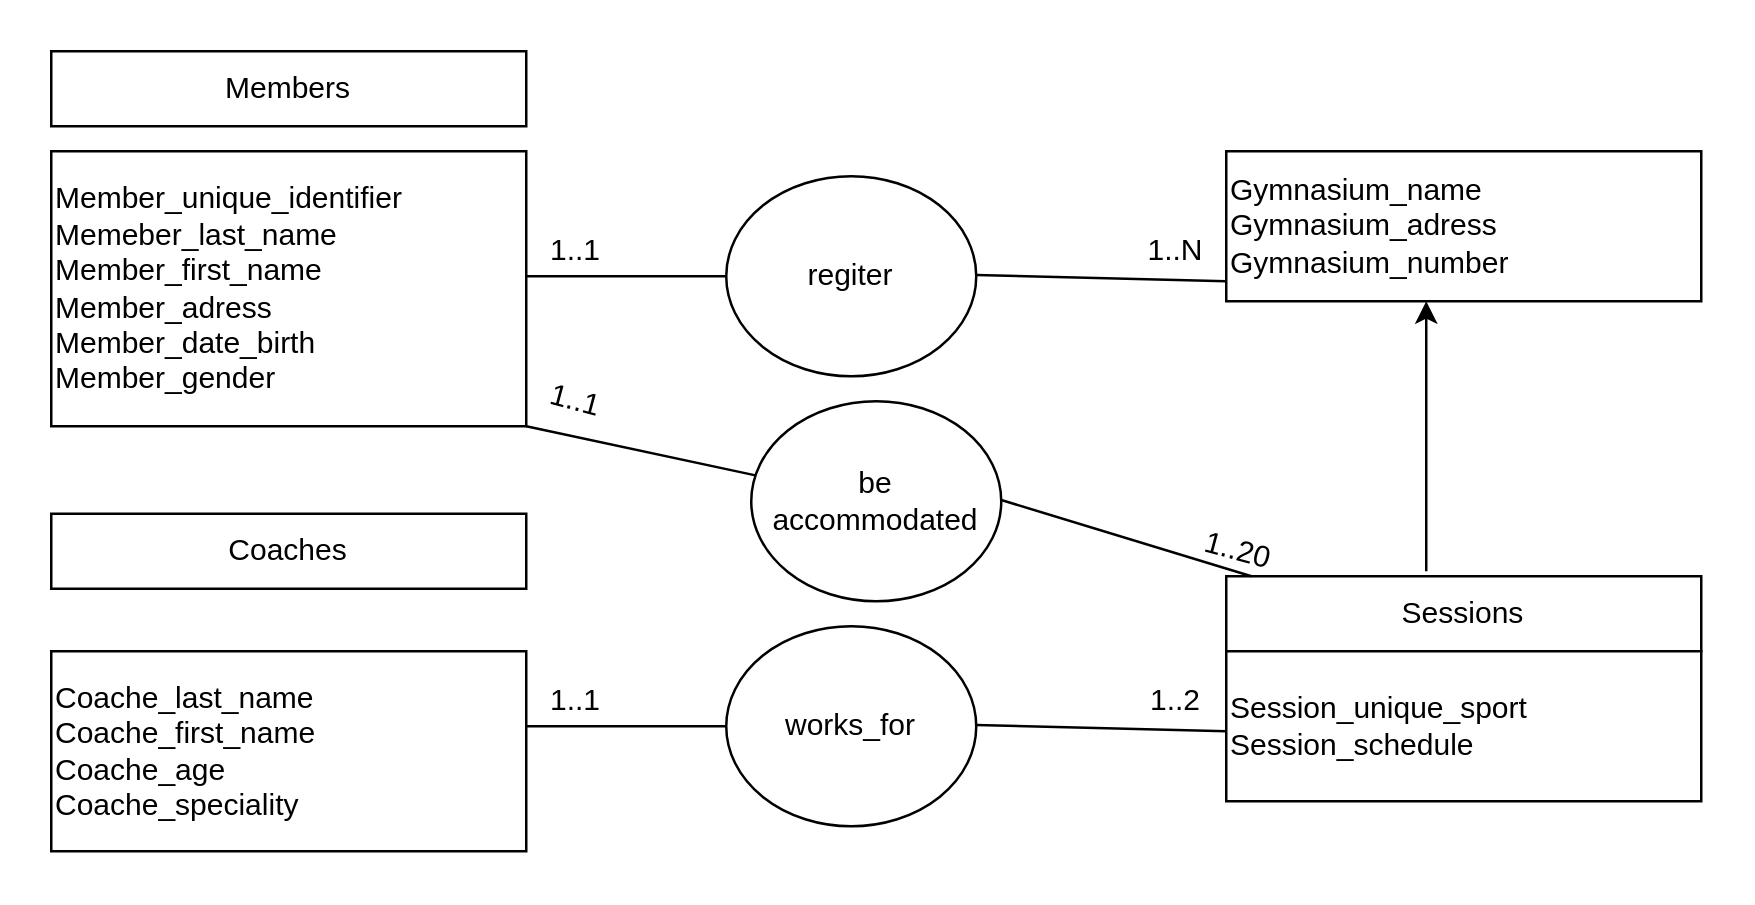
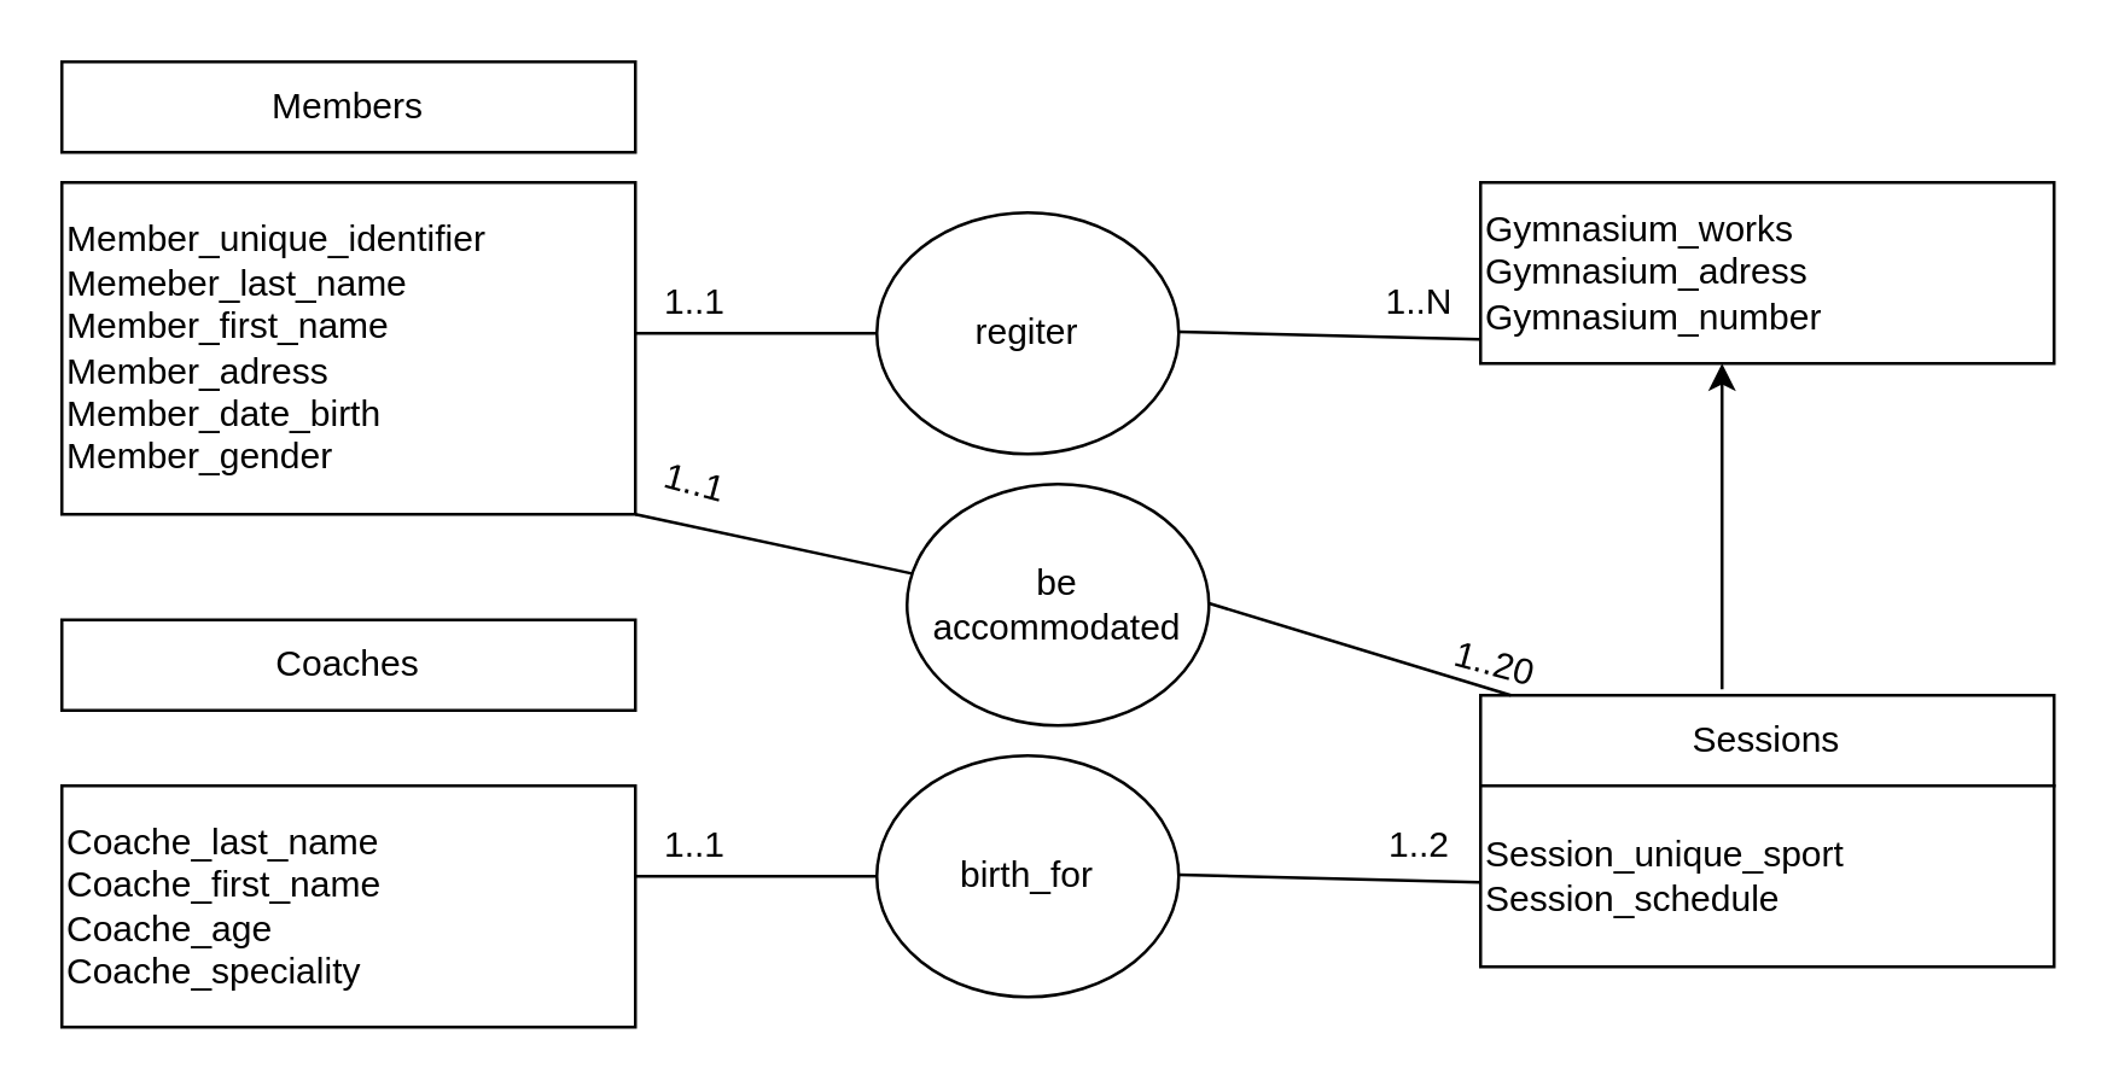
- <mxCell id="4" value="Gymnasium_name&lt;br&gt;Gymnasium_adress&lt;br&gt;Gymnasium_number&lt;br&gt;" style="rounded=0;whiteSpace=wrap;html=1;align=left;" vertex="1" parent="1"><mxGeometry x="490" y="60" width="190" height="60" as="geometry" /></mxCell>
+ <mxCell id="4" value="Gymnasium_works&lt;br&gt;Gymnasium_adress&lt;br&gt;Gymnasium_number&lt;br&gt;" style="rounded=0;whiteSpace=wrap;html=1;align=left;" vertex="1" parent="1"><mxGeometry x="490" y="60" width="190" height="60" as="geometry" /></mxCell>
- <mxCell id="16" value="works_for" style="ellipse;whiteSpace=wrap;html=1;" vertex="1" parent="1"><mxGeometry x="290" y="250" width="100" height="80" as="geometry" /></mxCell>
+ <mxCell id="16" value="birth_for" style="ellipse;whiteSpace=wrap;html=1;" vertex="1" parent="1"><mxGeometry x="290" y="250" width="100" height="80" as="geometry" /></mxCell>
